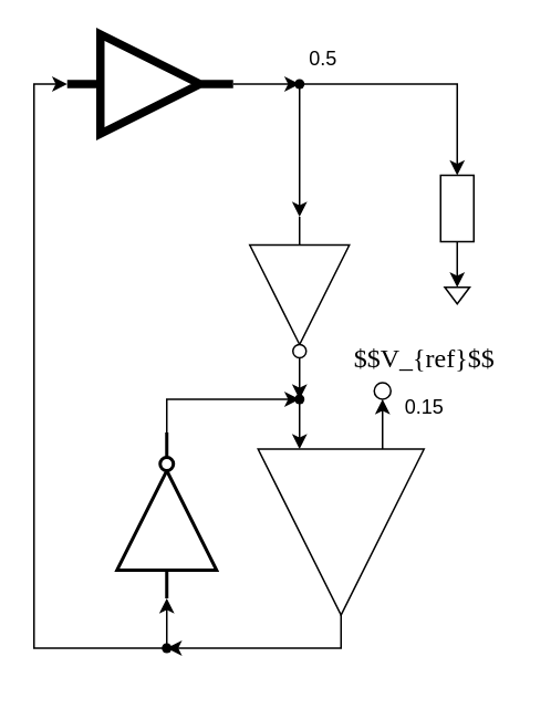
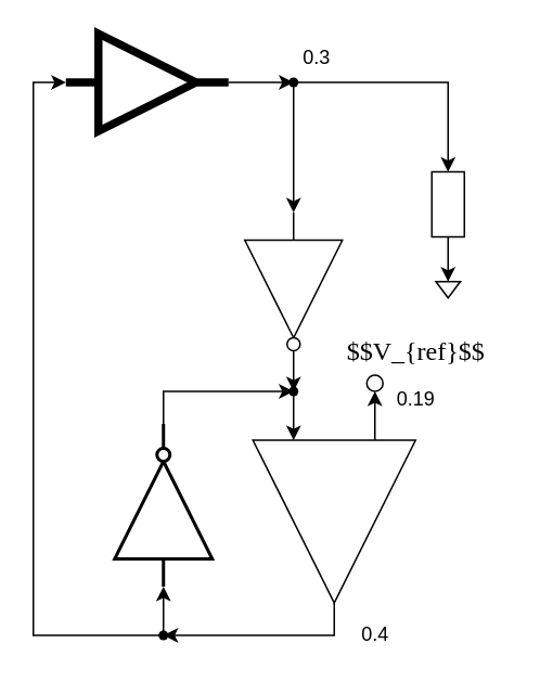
- <mxCell id="24" value="0.5" style="text;html=1;align=center;verticalAlign=middle;resizable=0;points=[];autosize=1;strokeColor=none;fillColor=none;" vertex="1" parent="1"><mxGeometry x="174" y="20" width="40" height="30" as="geometry" /></mxCell>
+ <mxCell id="24" value="0.3" style="text;html=1;align=center;verticalAlign=middle;resizable=0;points=[];autosize=1;strokeColor=none;fillColor=none;" vertex="1" parent="1"><mxGeometry x="174" y="20" width="40" height="30" as="geometry" /></mxCell>
- <mxCell id="25" value="0.15" style="text;html=1;align=center;verticalAlign=middle;resizable=0;points=[];autosize=1;strokeColor=none;fillColor=none;" vertex="1" parent="1"><mxGeometry x="230" y="230" width="50" height="30" as="geometry" /></mxCell>
+ <mxCell id="25" value="0.19" style="text;html=1;align=center;verticalAlign=middle;resizable=0;points=[];autosize=1;strokeColor=none;fillColor=none;" vertex="1" parent="1"><mxGeometry x="230" y="230" width="50" height="30" as="geometry" /></mxCell>
+ <mxCell id="26" value="0.4" style="text;html=1;align=center;verticalAlign=middle;resizable=0;points=[];autosize=1;strokeColor=none;fillColor=none;" vertex="1" parent="1"><mxGeometry x="210" y="375" width="40" height="30" as="geometry" /></mxCell>
